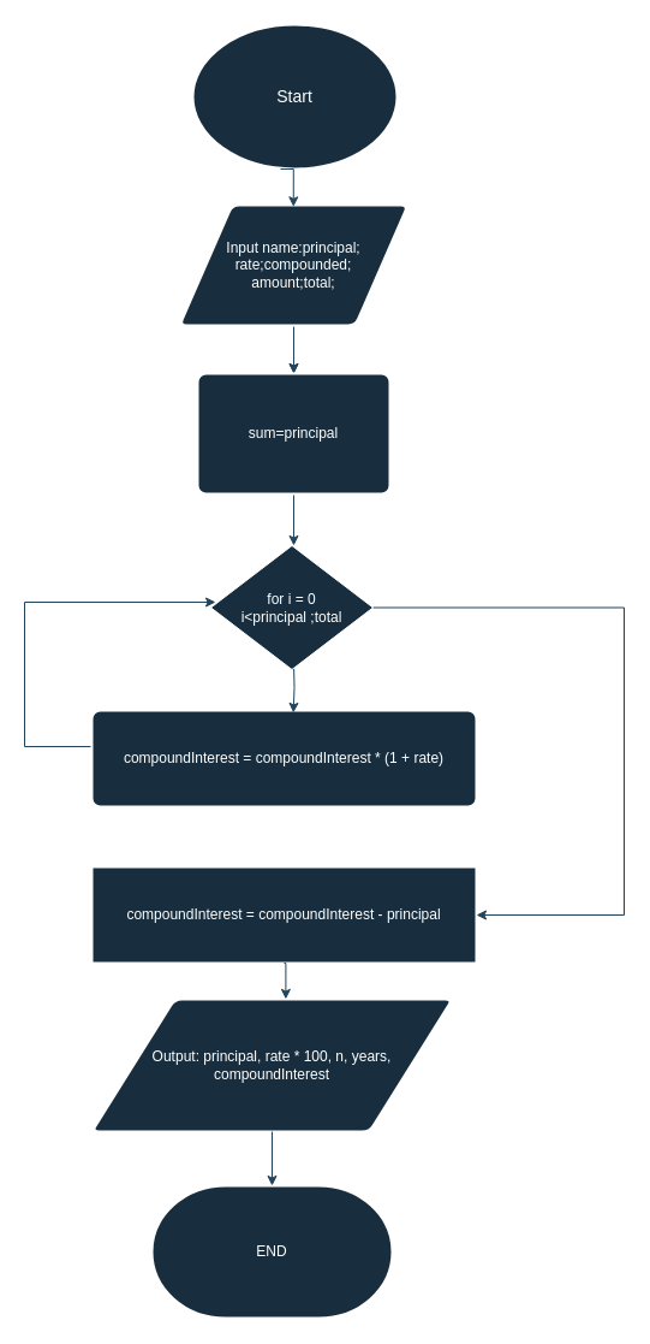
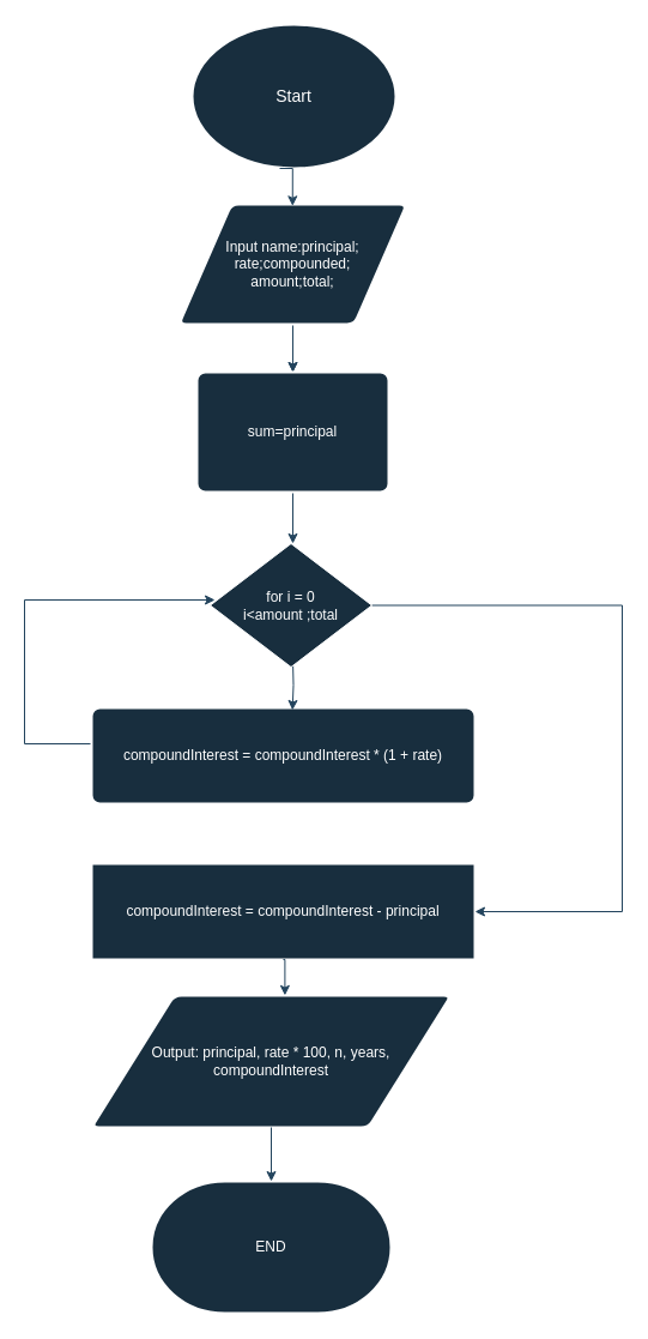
- <mxCell id="18" value="for i = 0&lt;br style=&quot;border-color: var(--border-color);&quot;&gt;&lt;span style=&quot;border-color: var(--border-color);&quot;&gt;i&amp;lt;principal ;total&lt;/span&gt;" style="rhombus;whiteSpace=wrap;html=1;labelBackgroundColor=none;fillColor=#182E3E;strokeColor=#FFFFFF;fontColor=#FFFFFF;" vertex="1" parent="1"><mxGeometry x="175" y="453" width="135" height="103" as="geometry" /></mxCell>
+ <mxCell id="18" value="for i = 0&lt;br style=&quot;border-color: var(--border-color);&quot;&gt;&lt;span style=&quot;border-color: var(--border-color);&quot;&gt;i&amp;lt;amount ;total&lt;/span&gt;" style="rhombus;whiteSpace=wrap;html=1;labelBackgroundColor=none;fillColor=#182E3E;strokeColor=#FFFFFF;fontColor=#FFFFFF;" vertex="1" parent="1"><mxGeometry x="175" y="453" width="135" height="103" as="geometry" /></mxCell>
